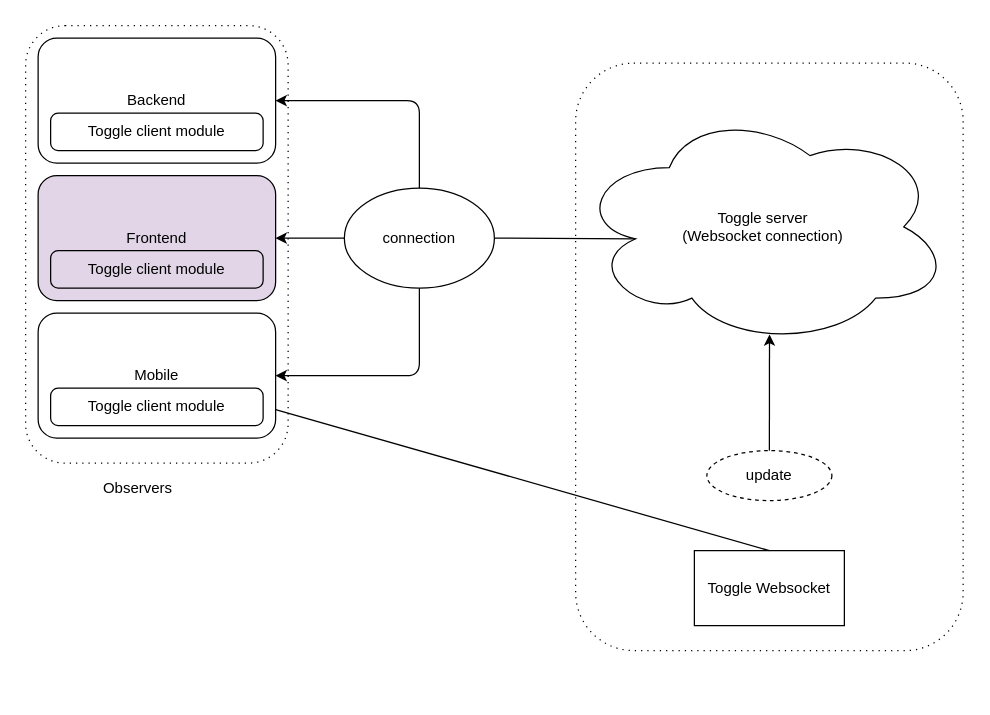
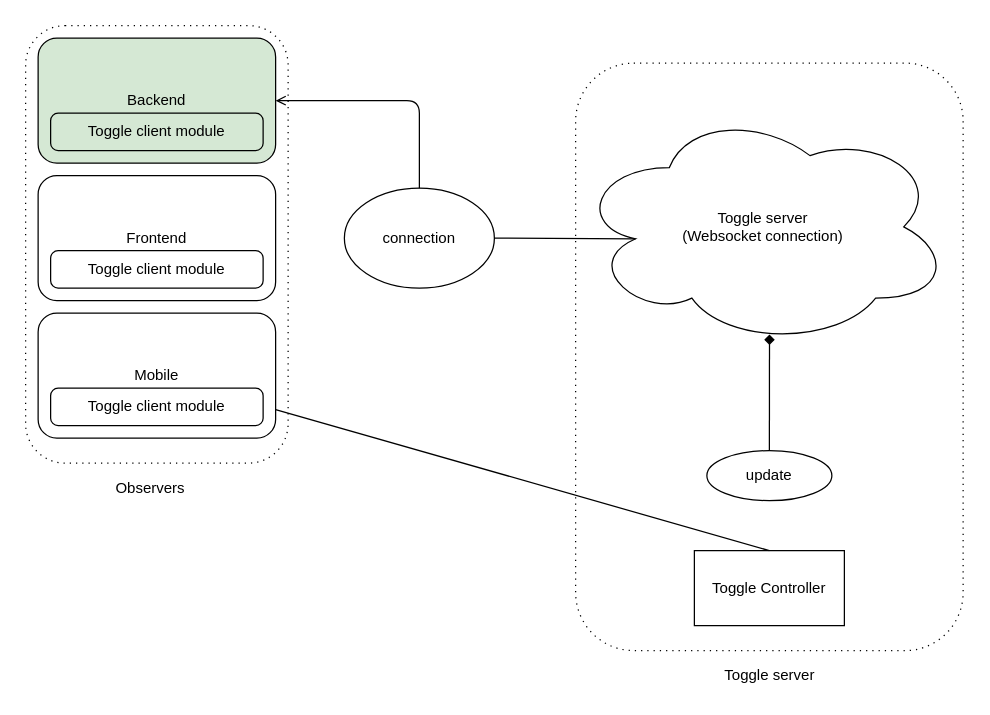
- <mxCell id="20" value="Backend" style="rounded=1;whiteSpace=wrap;html=1;" vertex="1" parent="1"><mxGeometry x="30" y="30" width="190" height="100" as="geometry" /></mxCell>
+ <mxCell id="20" value="Backend" style="rounded=1;whiteSpace=wrap;html=1;fillColor=#d5e8d4;" vertex="1" parent="1"><mxGeometry x="30" y="30" width="190" height="100" as="geometry" /></mxCell>
- <mxCell id="8" value="" style="endArrow=classic;html=1;exitX=0.5;exitY=0;exitDx=0;exitDy=0;entryX=1;entryY=0.5;entryDx=0;entryDy=0;" edge="1" parent="1" source="6" target="20"><mxGeometry width="50" height="50" relative="1" as="geometry"><mxPoint x="370" y="300" as="sourcePoint" /><mxPoint x="232" y="103" as="targetPoint" /><Array as="points"><mxPoint x="335" y="80" /></Array></mxGeometry></mxCell>
+ <mxCell id="8" value="" style="endArrow=open;html=1;exitX=0.5;exitY=0;exitDx=0;exitDy=0;entryX=1;entryY=0.5;entryDx=0;entryDy=0;" edge="1" parent="1" source="6" target="20"><mxGeometry width="50" height="50" relative="1" as="geometry"><mxPoint x="370" y="300" as="sourcePoint" /><mxPoint x="232" y="103" as="targetPoint" /><Array as="points"><mxPoint x="335" y="80" /></Array></mxGeometry></mxCell>
- <mxCell id="4" value="&lt;div&gt;Frontend&lt;/div&gt;" style="rounded=1;whiteSpace=wrap;html=1;fillColor=#e1d5e7;" vertex="1" parent="1"><mxGeometry x="30" y="140" width="190" height="100" as="geometry" /></mxCell>
+ <mxCell id="4" value="&lt;div&gt;Frontend&lt;/div&gt;" style="rounded=1;whiteSpace=wrap;html=1;" vertex="1" parent="1"><mxGeometry x="30" y="140" width="190" height="100" as="geometry" /></mxCell>
- <mxCell id="9" value="" style="endArrow=classic;html=1;exitX=0;exitY=0.5;exitDx=0;exitDy=0;entryX=1;entryY=0.5;entryDx=0;entryDy=0;" edge="1" parent="1" source="6" target="4"><mxGeometry width="50" height="50" relative="1" as="geometry"><mxPoint x="265" y="160" as="sourcePoint" /><mxPoint x="410" y="240" as="targetPoint" /><Array as="points"><mxPoint x="265" y="190" /></Array></mxGeometry></mxCell>
- <mxCell id="15" value="" style="endArrow=classic;html=1;entryX=0.517;entryY=0.953;entryDx=0;entryDy=0;exitX=0.5;exitY=0;exitDx=0;exitDy=0;entryPerimeter=0;" edge="1" parent="1" source="13" target="16"><mxGeometry width="50" height="50" relative="1" as="geometry"><mxPoint x="380" y="355" as="sourcePoint" /><mxPoint x="615" y="280" as="targetPoint" /></mxGeometry></mxCell>
+ <mxCell id="15" value="" style="endArrow=diamond;html=1;entryX=0.517;entryY=0.953;entryDx=0;entryDy=0;exitX=0.5;exitY=0;exitDx=0;exitDy=0;entryPerimeter=0;" edge="1" parent="1" source="13" target="16"><mxGeometry width="50" height="50" relative="1" as="geometry"><mxPoint x="380" y="355" as="sourcePoint" /><mxPoint x="615" y="280" as="targetPoint" /></mxGeometry></mxCell>
- <mxCell id="10" value="" style="endArrow=classic;html=1;exitX=0.5;exitY=1;exitDx=0;exitDy=0;entryX=1;entryY=0.5;entryDx=0;entryDy=0;" edge="1" parent="1" source="6" target="5"><mxGeometry width="50" height="50" relative="1" as="geometry"><mxPoint x="370" y="300" as="sourcePoint" /><mxPoint x="420" y="250" as="targetPoint" /><Array as="points"><mxPoint x="335" y="300" /></Array></mxGeometry></mxCell>
- <mxCell id="13" value="&lt;div&gt;update&lt;/div&gt;" style="ellipse;whiteSpace=wrap;html=1;dashed=1;" vertex="1" parent="1"><mxGeometry x="565" y="360" width="100" height="40" as="geometry" /></mxCell>
+ <mxCell id="13" value="&lt;div&gt;update&lt;/div&gt;" style="ellipse;whiteSpace=wrap;html=1;" vertex="1" parent="1"><mxGeometry x="565" y="360" width="100" height="40" as="geometry" /></mxCell>
- <mxCell id="12" value="&lt;div&gt;Observers&lt;/div&gt;" style="text;html=1;strokeColor=none;fillColor=none;align=center;verticalAlign=middle;whiteSpace=wrap;rounded=0;dashed=1;dashPattern=1 4;" vertex="1" parent="1"><mxGeometry x="90" y="380" width="40" height="20" as="geometry" /></mxCell>
+ <mxCell id="12" value="&lt;div&gt;Observers&lt;/div&gt;" style="text;html=1;strokeColor=none;fillColor=none;align=center;verticalAlign=middle;whiteSpace=wrap;rounded=0;dashed=1;dashPattern=1 4;" vertex="1" parent="1"><mxGeometry x="100" y="380" width="40" height="20" as="geometry" /></mxCell>
- <mxCell id="7" value="Toggle Websocket" style="whiteSpace=wrap;html=1;" vertex="1" parent="1"><mxGeometry x="555" y="440" width="120" height="60" as="geometry" /></mxCell>
+ <mxCell id="7" value="Toggle Controller" style="whiteSpace=wrap;html=1;" vertex="1" parent="1"><mxGeometry x="555" y="440" width="120" height="60" as="geometry" /></mxCell>
+ <mxCell id="17" value="Toggle server" style="text;html=1;strokeColor=none;fillColor=none;align=center;verticalAlign=middle;whiteSpace=wrap;rounded=0;dashed=1;dashPattern=1 4;" vertex="1" parent="1"><mxGeometry x="562.5" y="530" width="105" height="20" as="geometry" /></mxCell>
